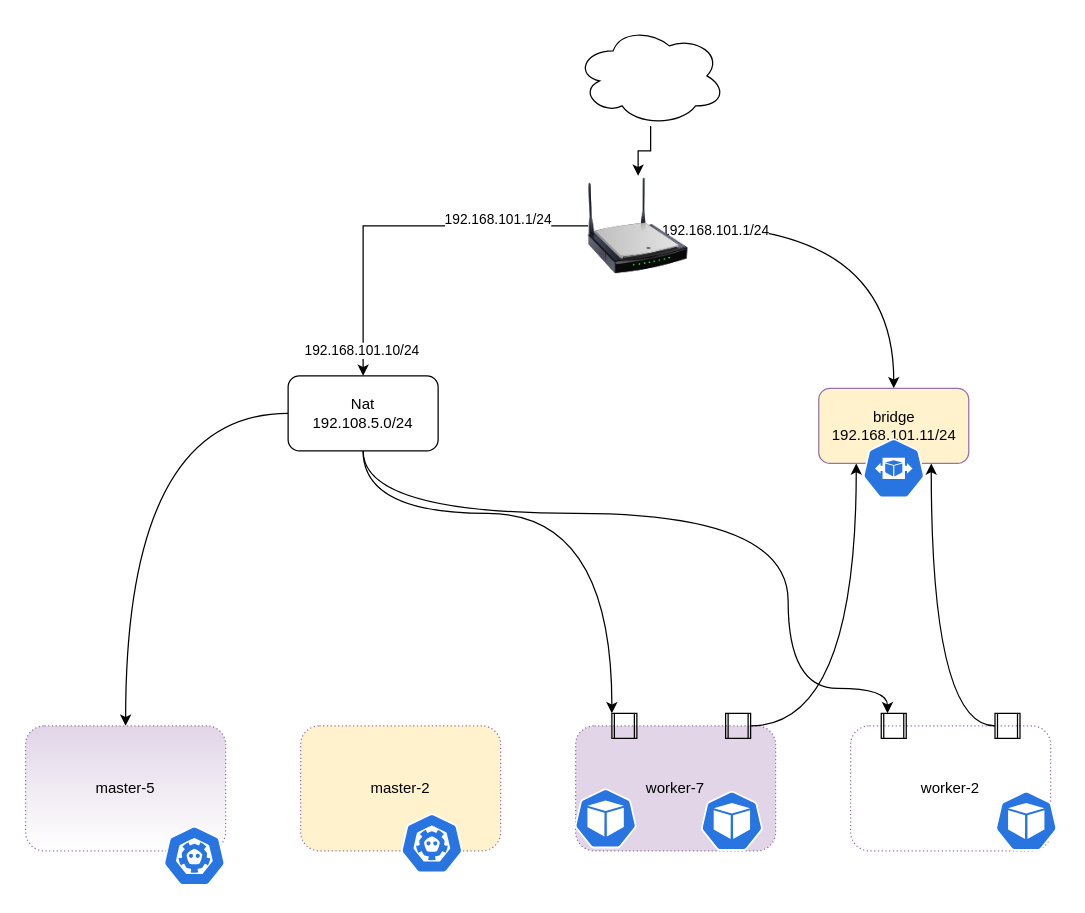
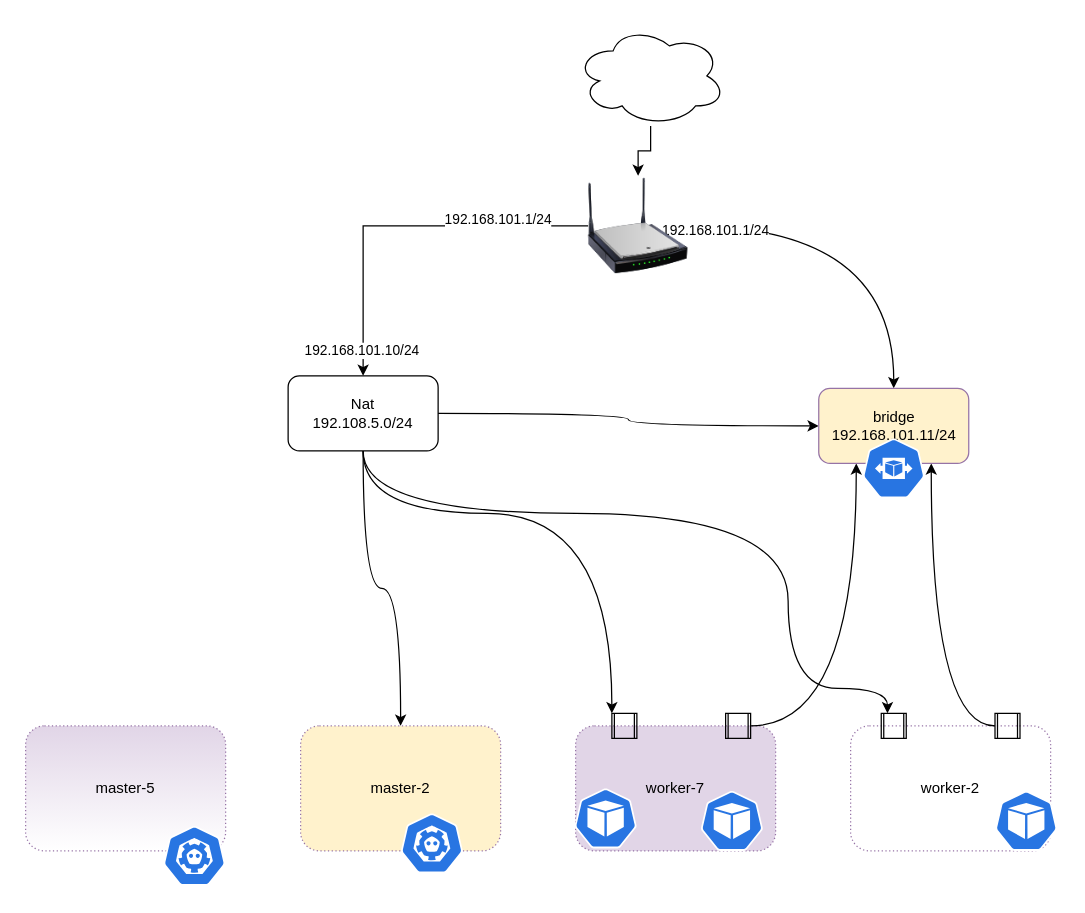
- <mxCell id="20" style="edgeStyle=orthogonalEdgeStyle;curved=1;rounded=0;orthogonalLoop=1;jettySize=auto;html=1;" parent="1" source="24" target="12" edge="1"><mxGeometry relative="1" as="geometry" /></mxCell>
+ <mxCell id="20" style="edgeStyle=orthogonalEdgeStyle;curved=1;rounded=0;orthogonalLoop=1;jettySize=auto;html=1;" parent="1" source="24" target="25" edge="1"><mxGeometry relative="1" as="geometry" /></mxCell>
+ <mxCell id="21" style="edgeStyle=orthogonalEdgeStyle;curved=1;rounded=0;orthogonalLoop=1;jettySize=auto;html=1;" parent="1" source="24" target="13" edge="1"><mxGeometry relative="1" as="geometry" /></mxCell>
